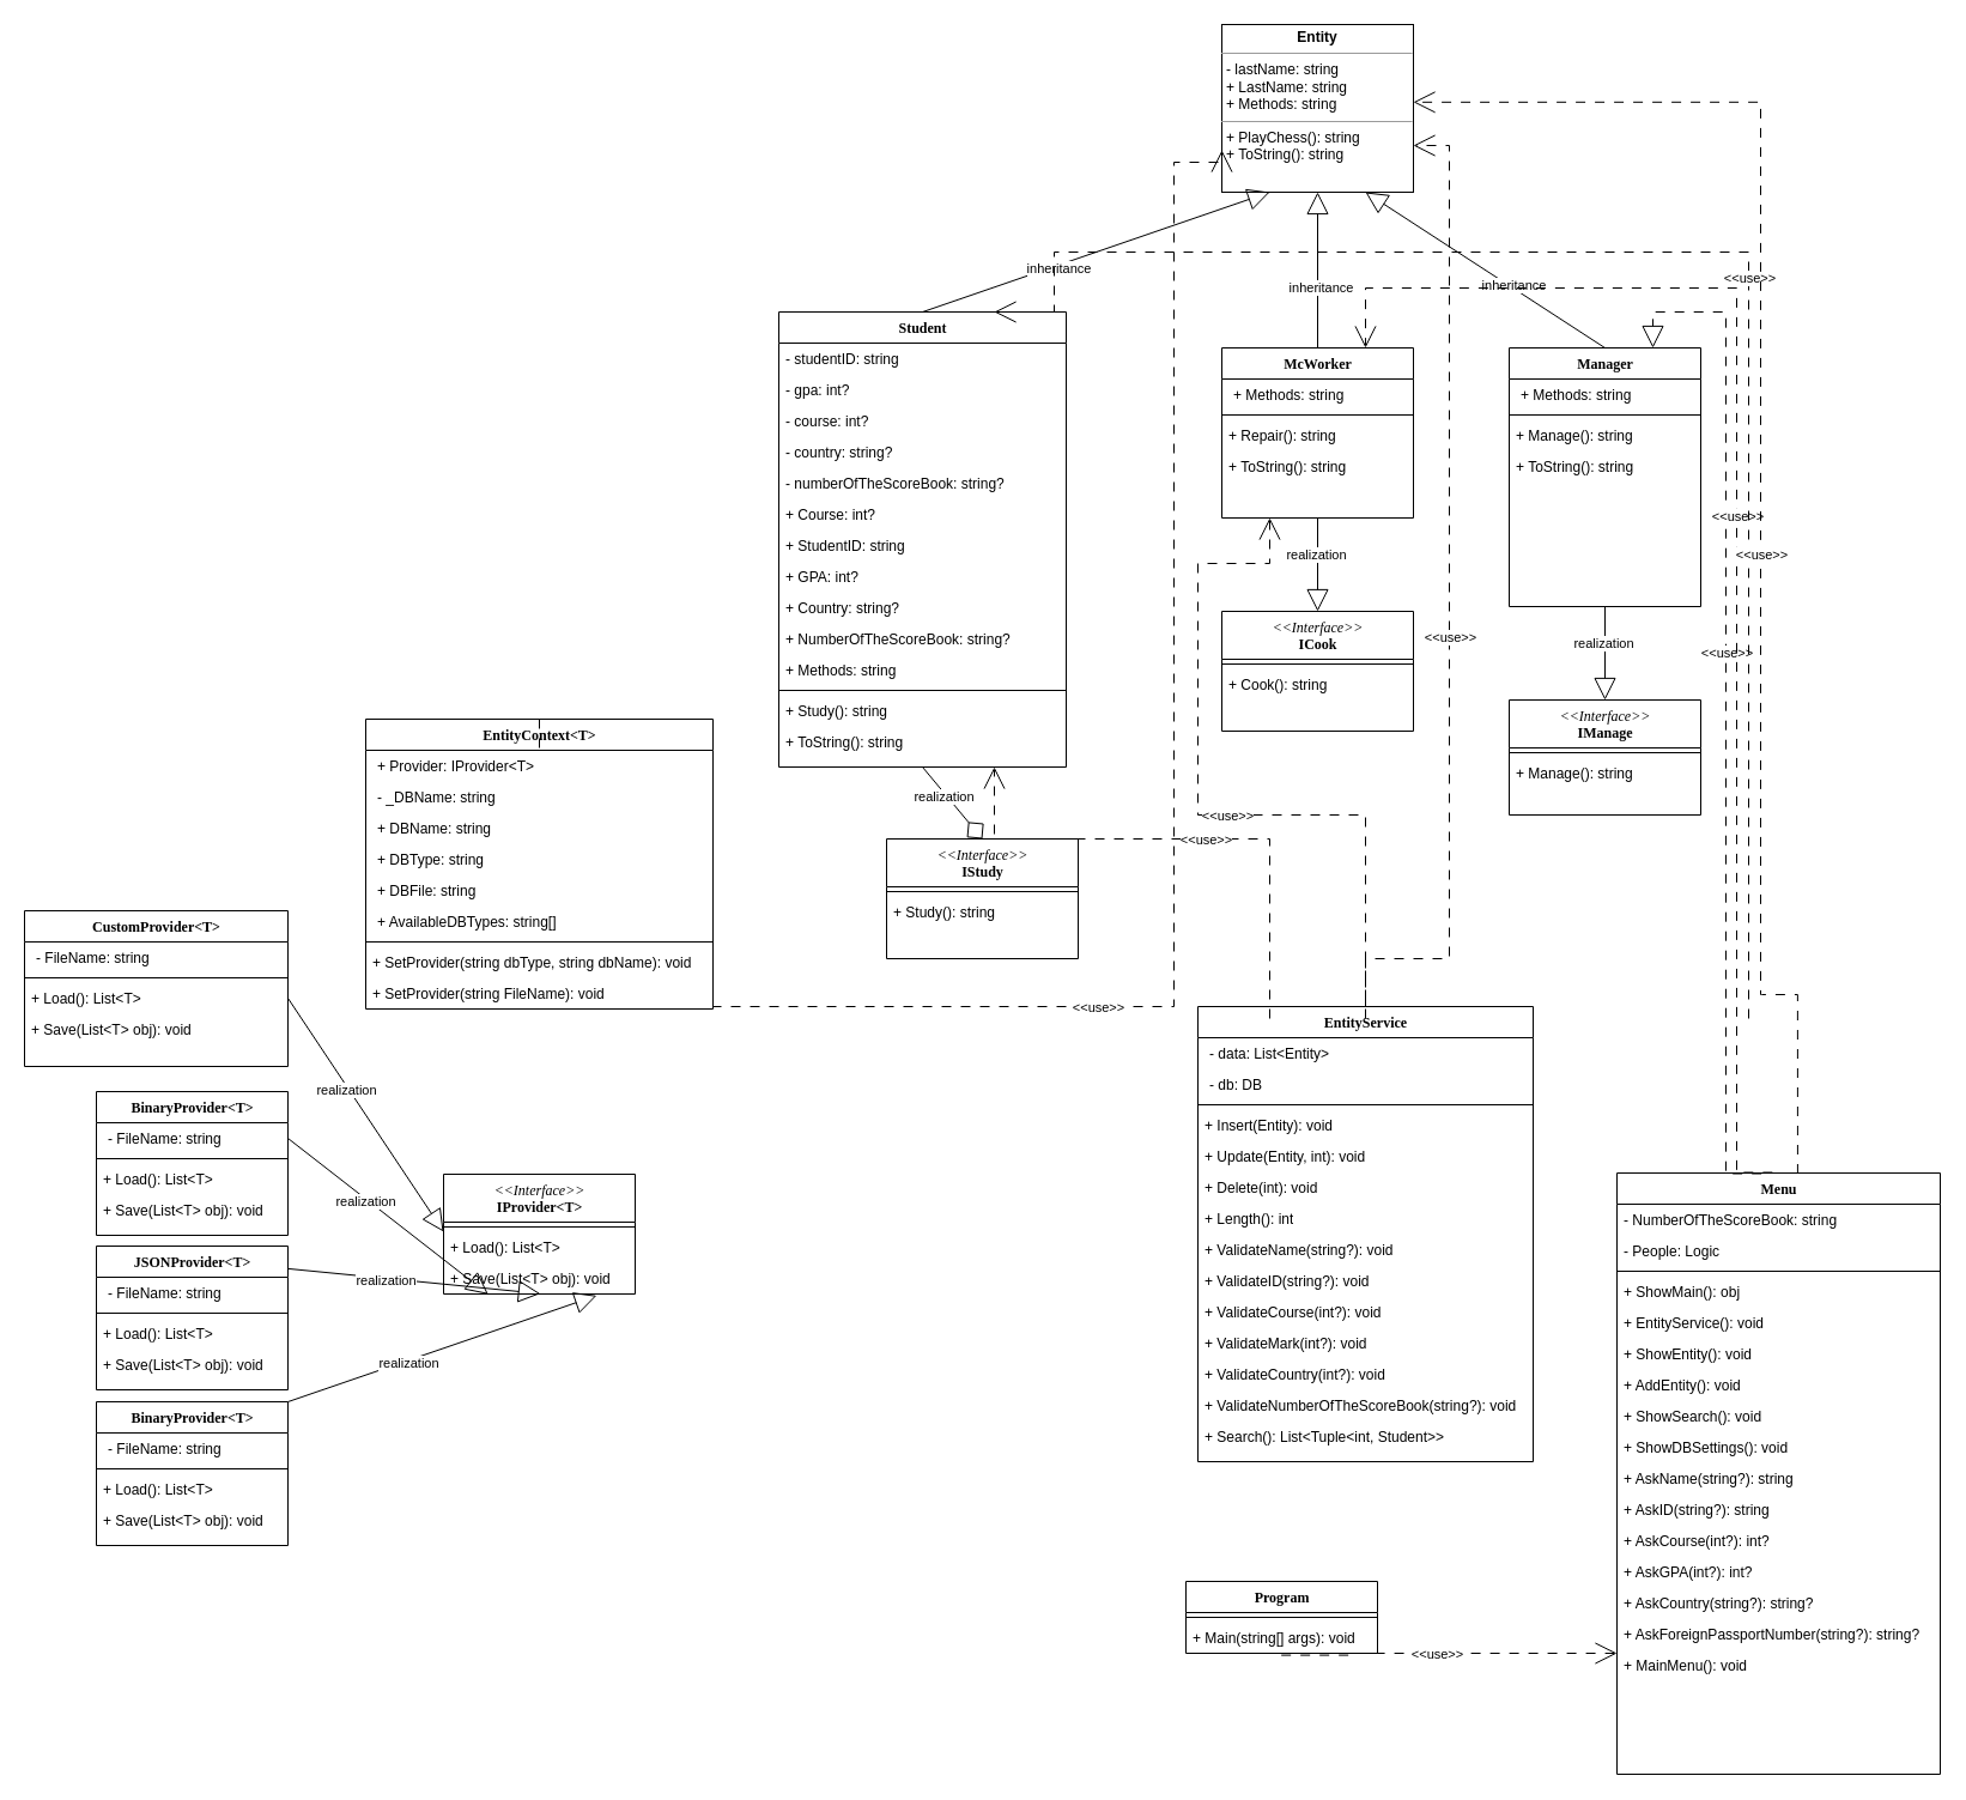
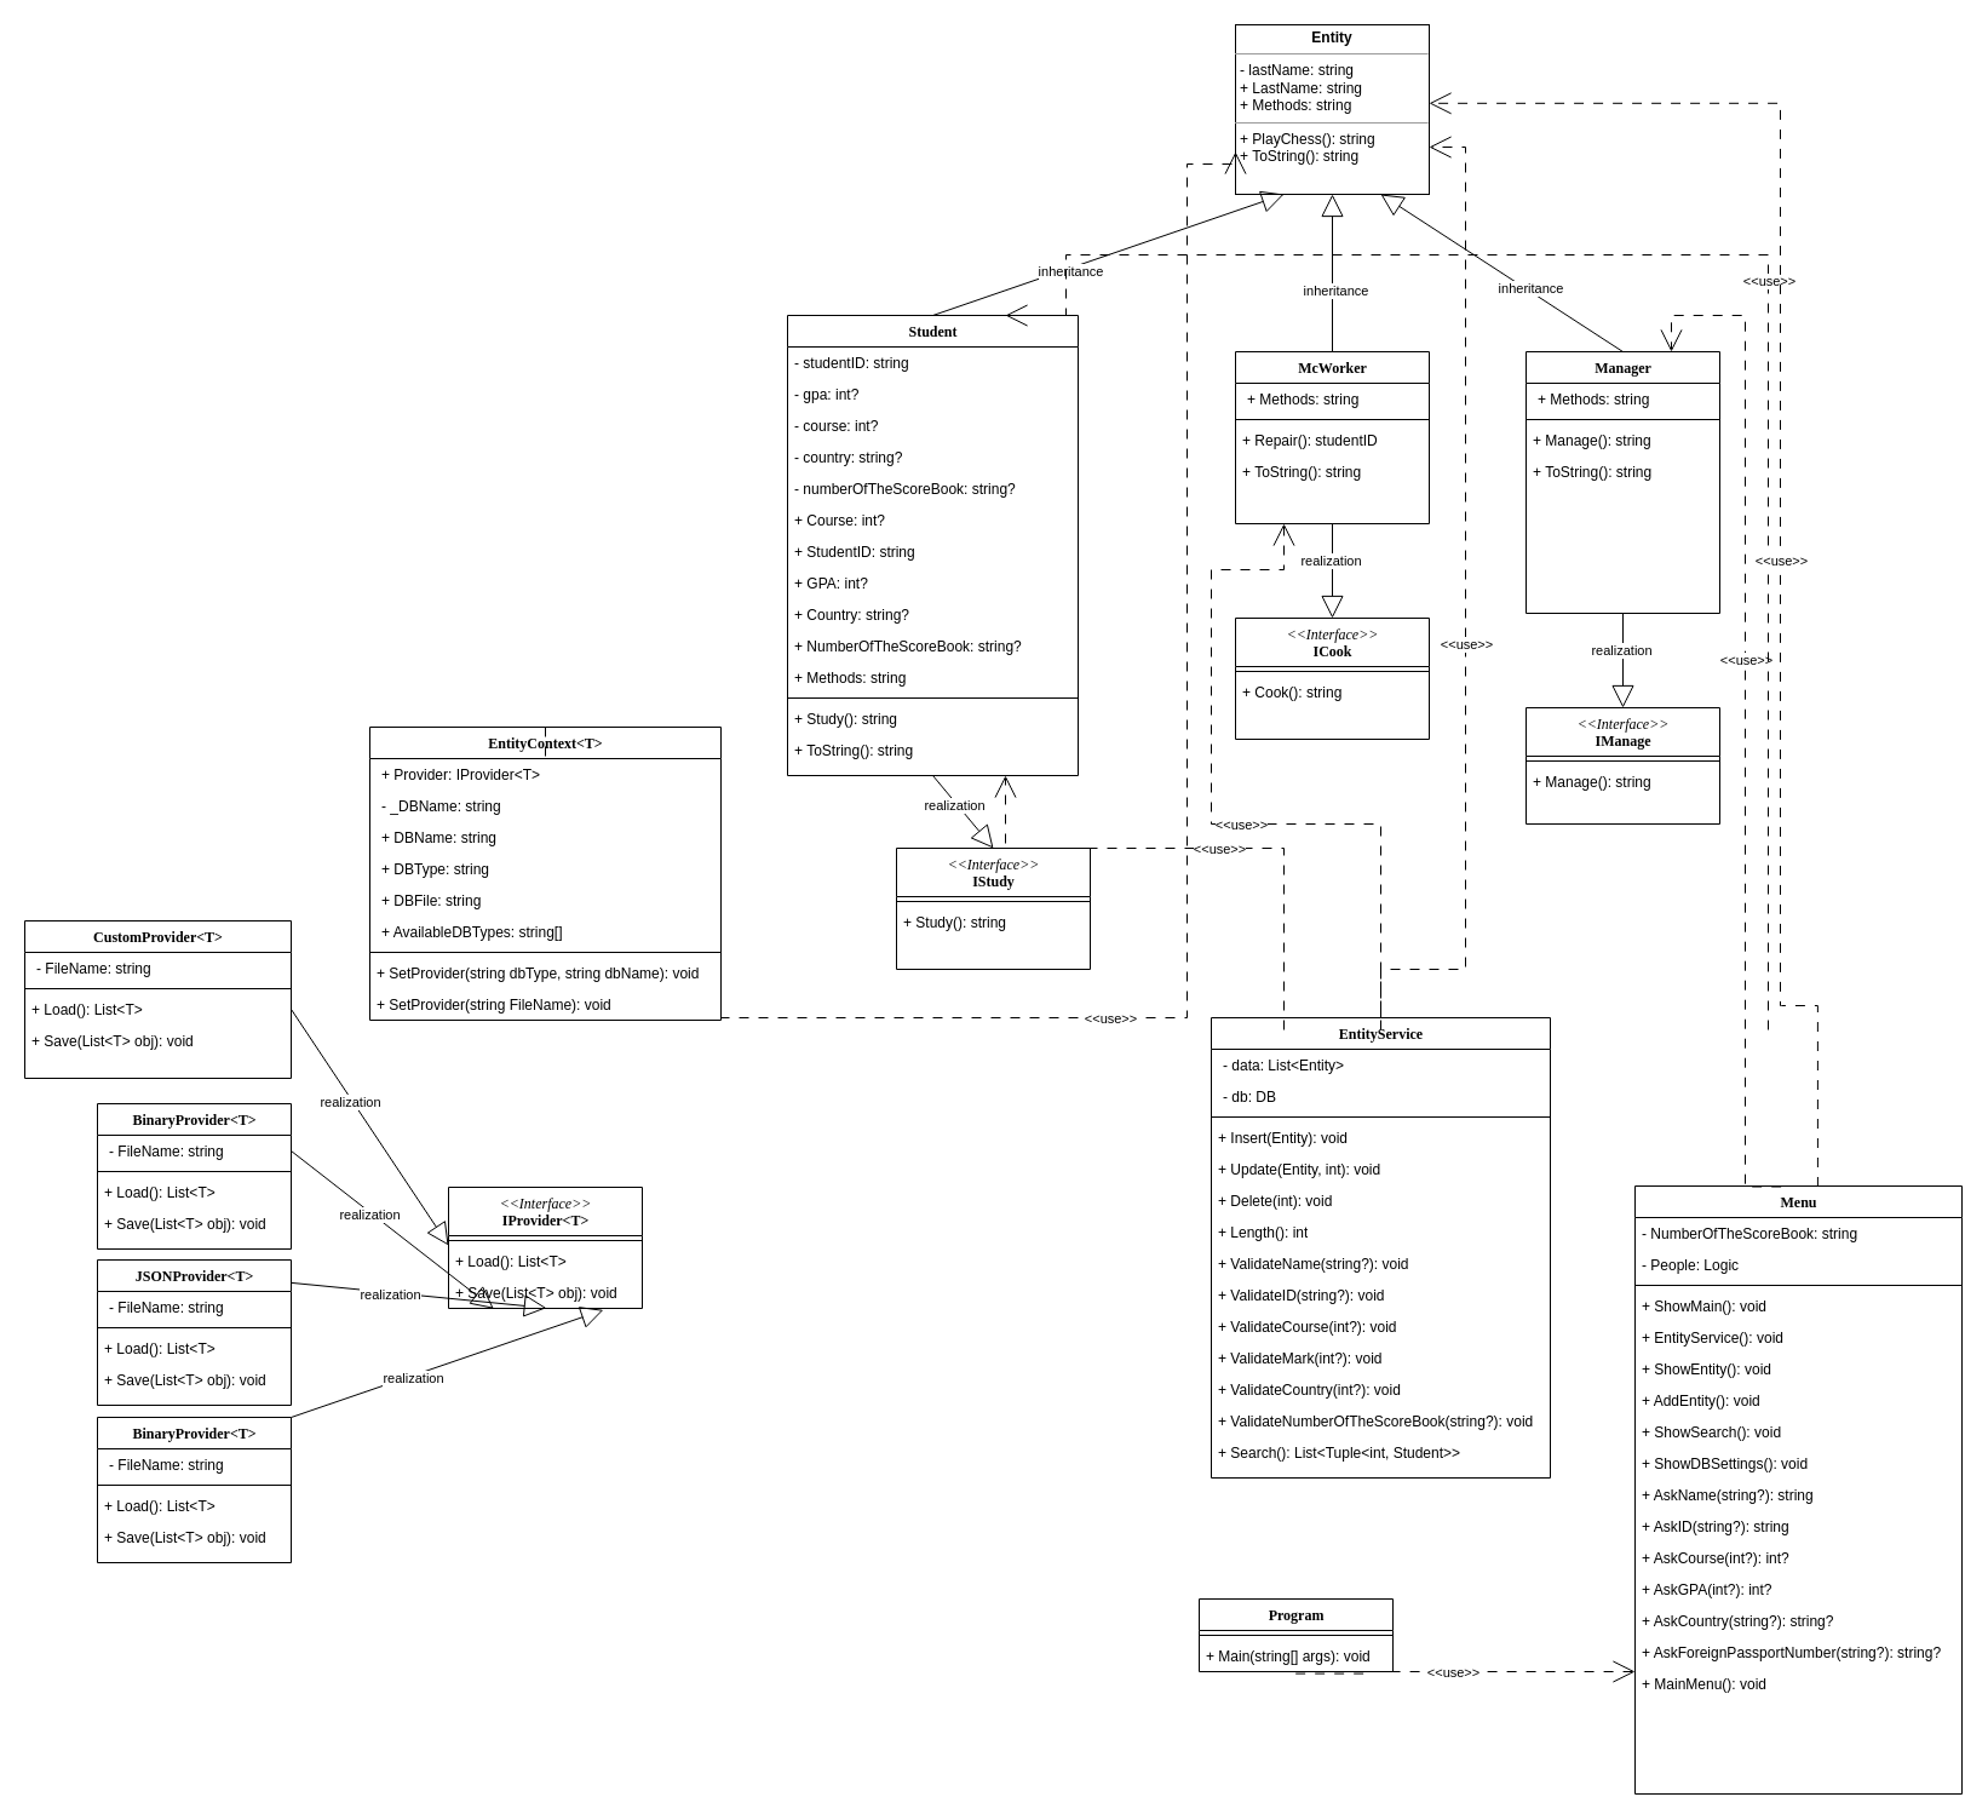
- <mxCell id="99" style="edgeStyle=orthogonalEdgeStyle;rounded=0;orthogonalLoop=1;jettySize=auto;html=1;entryX=0.75;entryY=0;entryDx=0;entryDy=0;dashed=1;dashPattern=8 8;endSize=16;endArrow=open;endFill=0;exitX=0.481;exitY=-0.001;exitDx=0;exitDy=0;exitPerimeter=0;" parent="1" source="80" target="22" edge="1"><mxGeometry relative="1" as="geometry"><mxPoint x="1410" y="830" as="sourcePoint" /><mxPoint x="1190" y="75" as="targetPoint" /><Array as="points"><mxPoint x="1450" y="240" /><mxPoint x="1140" y="240" /></Array></mxGeometry></mxCell>
- <mxCell id="100" value="&amp;lt;&amp;lt;use&amp;gt;&amp;gt;" style="edgeLabel;html=1;align=center;verticalAlign=middle;resizable=0;points=[];" parent="99" vertex="1" connectable="0"><mxGeometry x="-0.072" relative="1" as="geometry"><mxPoint y="-54" as="offset" /></mxGeometry></mxCell>
- <mxCell id="76" style="edgeStyle=orthogonalEdgeStyle;rounded=0;orthogonalLoop=1;jettySize=auto;html=1;entryX=0.75;entryY=0;entryDx=0;entryDy=0;dashed=1;dashPattern=8 8;endSize=16;endArrow=block;endFill=0;exitX=0.447;exitY=0.001;exitDx=0;exitDy=0;exitPerimeter=0;" parent="1" source="80" target="17" edge="1"><mxGeometry relative="1" as="geometry"><mxPoint x="1950" y="270" as="sourcePoint" /><mxPoint x="1500" y="80" as="targetPoint" /><Array as="points"><mxPoint x="1441" y="260" /><mxPoint x="1380" y="260" /></Array></mxGeometry></mxCell>
+ <mxCell id="76" style="edgeStyle=orthogonalEdgeStyle;rounded=0;orthogonalLoop=1;jettySize=auto;html=1;entryX=0.75;entryY=0;entryDx=0;entryDy=0;dashed=1;dashPattern=8 8;endSize=16;endArrow=open;endFill=0;exitX=0.447;exitY=0.001;exitDx=0;exitDy=0;exitPerimeter=0;" parent="1" source="80" target="17" edge="1"><mxGeometry relative="1" as="geometry"><mxPoint x="1950" y="270" as="sourcePoint" /><mxPoint x="1500" y="80" as="targetPoint" /><Array as="points"><mxPoint x="1441" y="260" /><mxPoint x="1380" y="260" /></Array></mxGeometry></mxCell>
- <mxCell id="25" value="+ Repair(): string" style="text;html=1;strokeColor=none;fillColor=none;align=left;verticalAlign=top;spacingLeft=4;spacingRight=4;whiteSpace=wrap;overflow=hidden;rotatable=0;points=[[0,0.5],[1,0.5]];portConstraint=eastwest;" parent="22" vertex="1"><mxGeometry y="60" width="160" height="26" as="geometry" /></mxCell>
+ <mxCell id="25" value="+ Repair(): studentID" style="text;html=1;strokeColor=none;fillColor=none;align=left;verticalAlign=top;spacingLeft=4;spacingRight=4;whiteSpace=wrap;overflow=hidden;rotatable=0;points=[[0,0.5],[1,0.5]];portConstraint=eastwest;" parent="22" vertex="1"><mxGeometry y="60" width="160" height="26" as="geometry" /></mxCell>
- <mxCell id="44" value="" style="endArrow=diamond;html=1;rounded=0;entryX=0.5;entryY=0;entryDx=0;entryDy=0;endFill=0;endSize=16;exitX=0.5;exitY=1;exitDx=0;exitDy=0;" parent="1" source="2" target="46" edge="1"><mxGeometry width="50" height="50" relative="1" as="geometry"><mxPoint x="780" y="710" as="sourcePoint" /><mxPoint x="780" y="788" as="targetPoint" /><Array as="points" /></mxGeometry></mxCell>
+ <mxCell id="44" value="" style="endArrow=block;html=1;rounded=0;entryX=0.5;entryY=0;entryDx=0;entryDy=0;endFill=0;endSize=16;exitX=0.5;exitY=1;exitDx=0;exitDy=0;" parent="1" source="2" target="46" edge="1"><mxGeometry width="50" height="50" relative="1" as="geometry"><mxPoint x="780" y="710" as="sourcePoint" /><mxPoint x="780" y="788" as="targetPoint" /><Array as="points" /></mxGeometry></mxCell>
- <mxCell id="84" value="+ ShowMain(): obj" style="text;html=1;strokeColor=none;fillColor=none;align=left;verticalAlign=top;spacingLeft=4;spacingRight=4;whiteSpace=wrap;overflow=hidden;rotatable=0;points=[[0,0.5],[1,0.5]];portConstraint=eastwest;" parent="80" vertex="1"><mxGeometry y="86" width="270" height="26" as="geometry" /></mxCell>
+ <mxCell id="84" value="+ ShowMain(): void" style="text;html=1;strokeColor=none;fillColor=none;align=left;verticalAlign=top;spacingLeft=4;spacingRight=4;whiteSpace=wrap;overflow=hidden;rotatable=0;points=[[0,0.5],[1,0.5]];portConstraint=eastwest;" parent="80" vertex="1"><mxGeometry y="86" width="270" height="26" as="geometry" /></mxCell>
